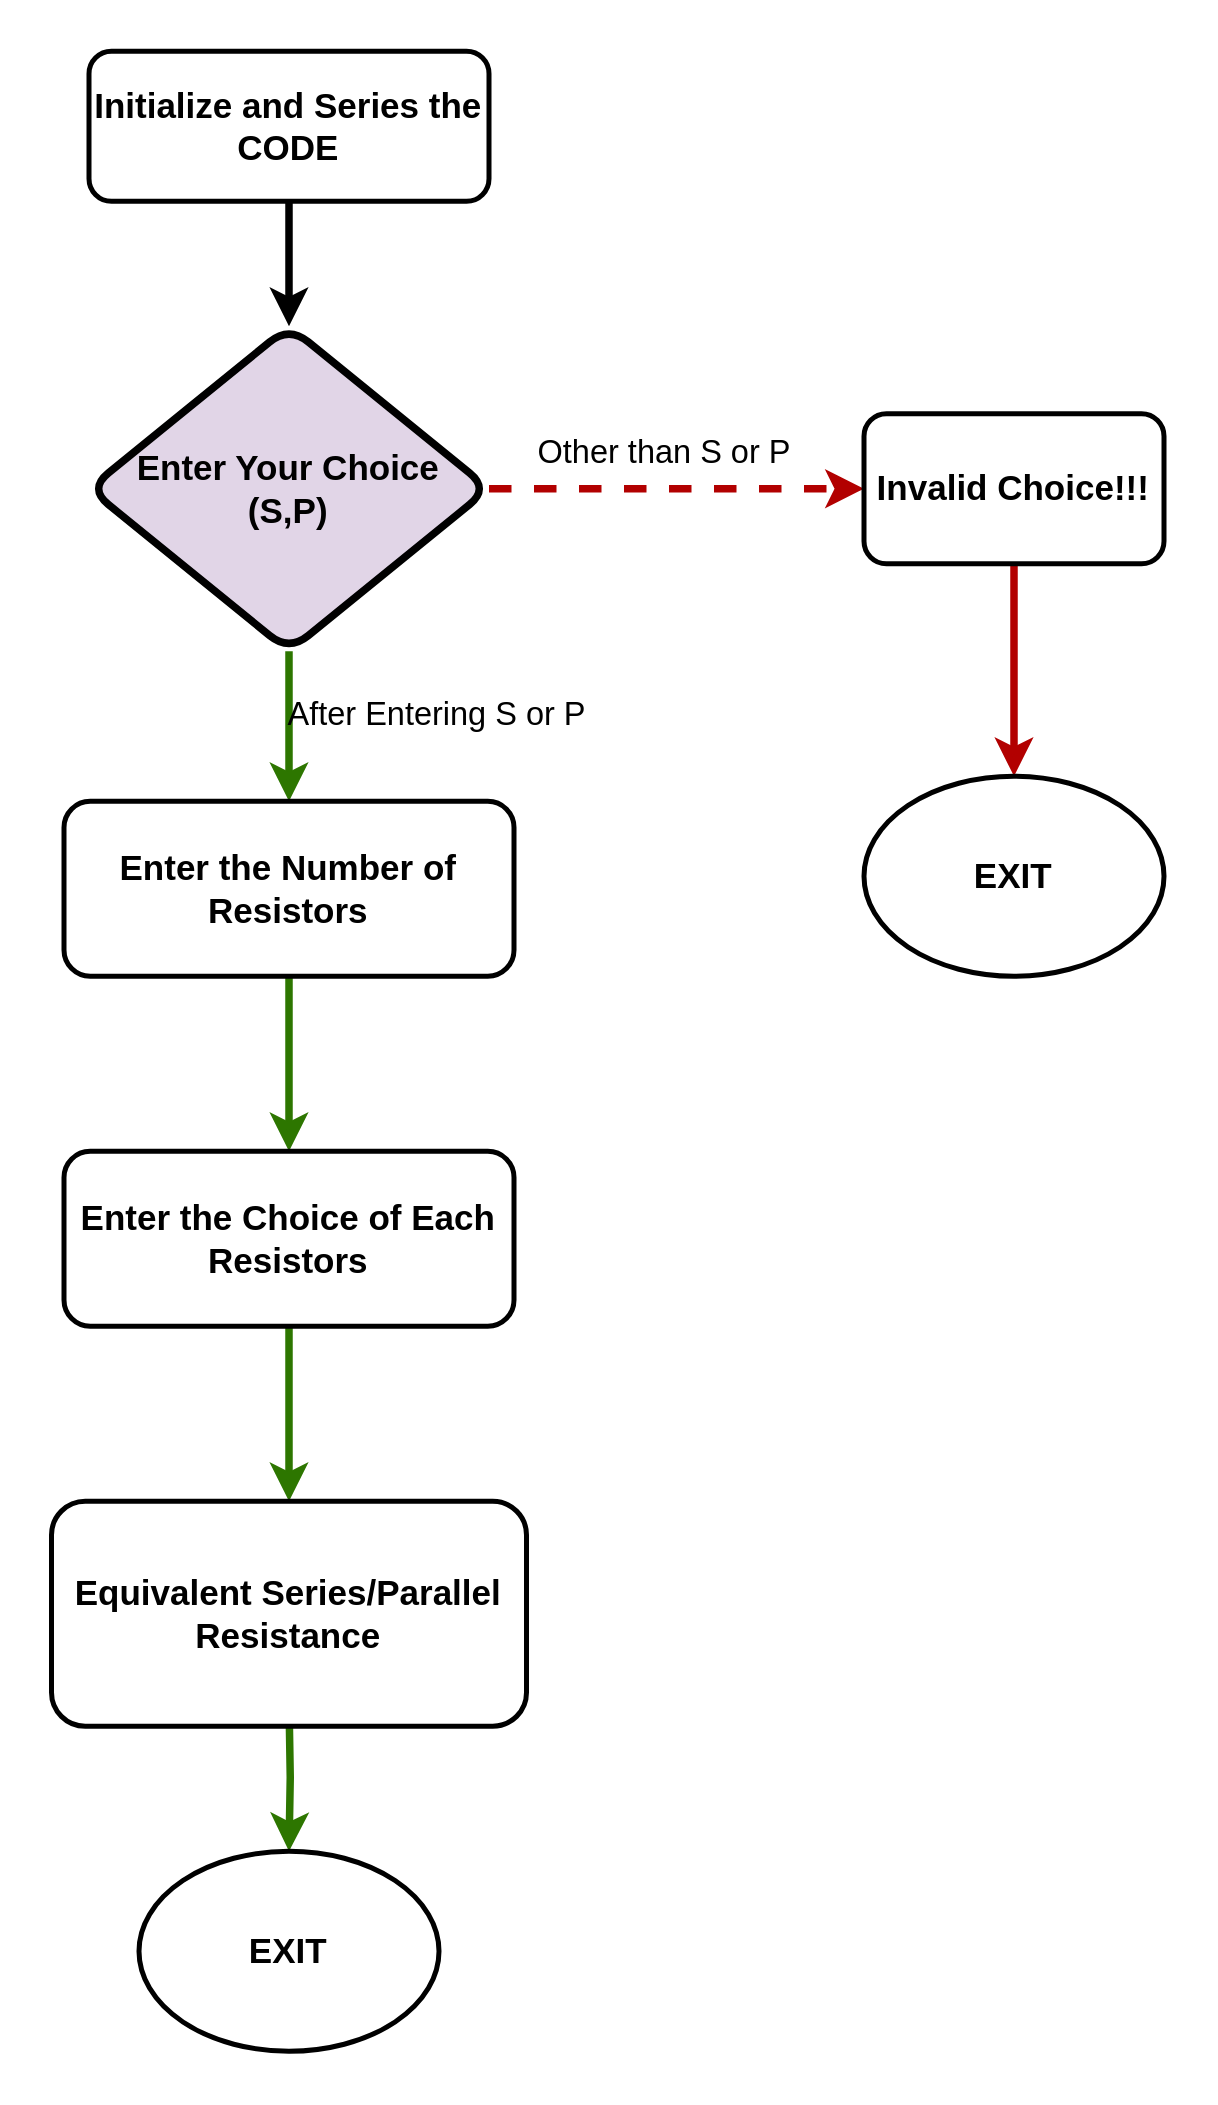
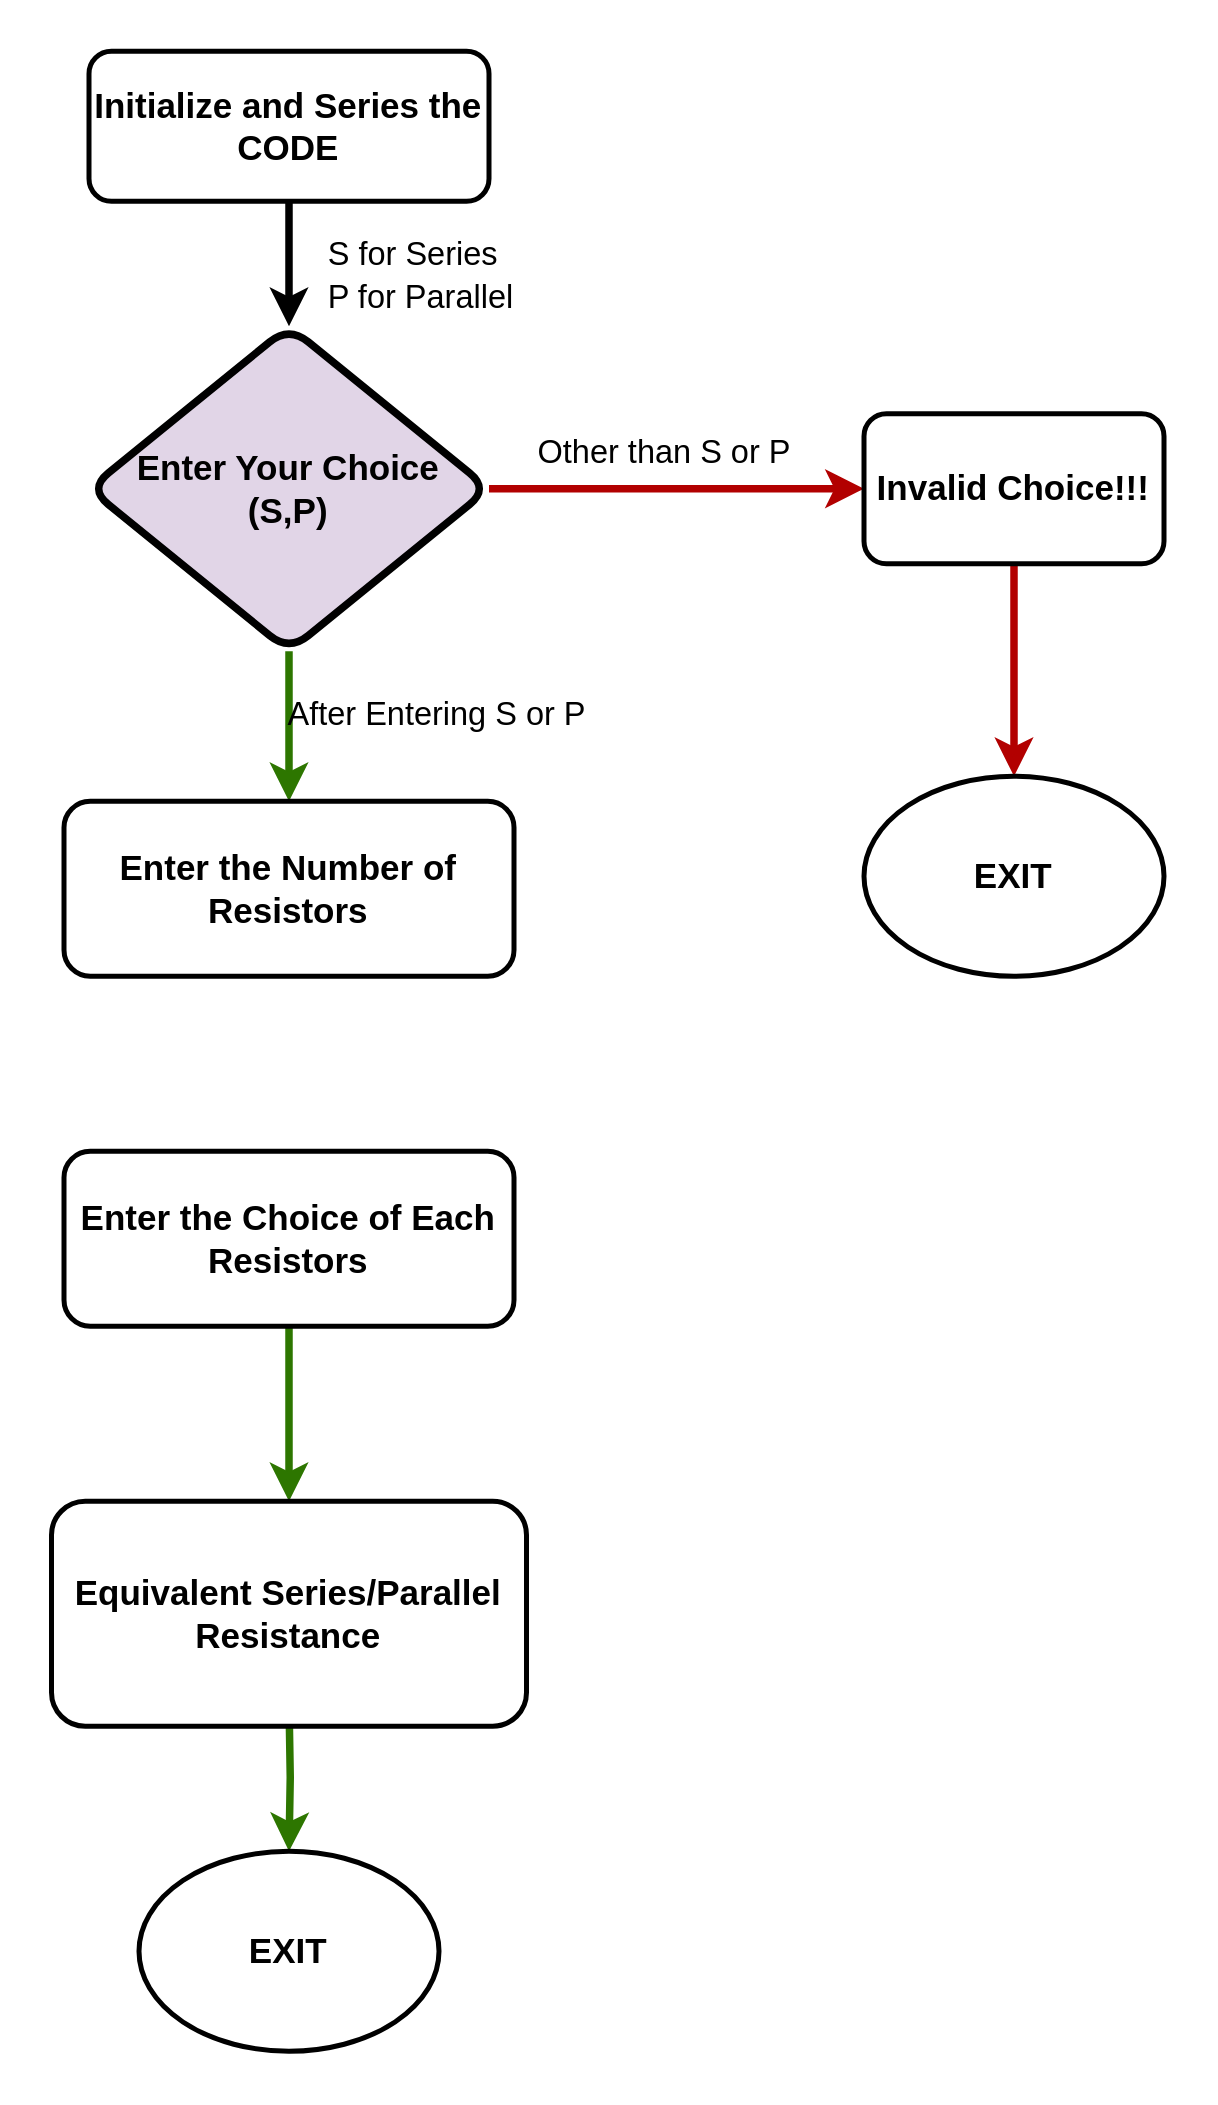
+ <mxCell id="19" value="&lt;font style=&quot;font-size: 13px ; line-height: 130%&quot;&gt;S for Series&lt;br&gt;P for Parallel&lt;/font&gt;" style="text;html=1;align=left;verticalAlign=middle;resizable=0;points=[];autosize=1;strokeColor=none;strokeWidth=1;" vertex="1" parent="1"><mxGeometry x="129" y="90" width="90" height="40" as="geometry" /></mxCell>
- <mxCell id="5" style="edgeStyle=orthogonalEdgeStyle;rounded=0;orthogonalLoop=1;jettySize=auto;html=1;exitX=1;exitY=0.5;exitDx=0;exitDy=0;fillColor=#e51400;strokeColor=#B20000;strokeWidth=3;dashed=1;" edge="1" parent="1" source="6" target="10"><mxGeometry relative="1" as="geometry"><mxPoint x="255" y="220" as="targetPoint" /></mxGeometry></mxCell>
+ <mxCell id="5" style="edgeStyle=orthogonalEdgeStyle;rounded=0;orthogonalLoop=1;jettySize=auto;html=1;exitX=1;exitY=0.5;exitDx=0;exitDy=0;fillColor=#e51400;strokeColor=#B20000;strokeWidth=3;" edge="1" parent="1" source="6" target="10"><mxGeometry relative="1" as="geometry"><mxPoint x="255" y="220" as="targetPoint" /></mxGeometry></mxCell>
- <mxCell id="7" value="" style="edgeStyle=orthogonalEdgeStyle;rounded=0;orthogonalLoop=1;jettySize=auto;html=1;fillColor=#60a917;strokeColor=#2D7600;strokeWidth=3;" edge="1" parent="1" source="8" target="12"><mxGeometry relative="1" as="geometry" /></mxCell>
